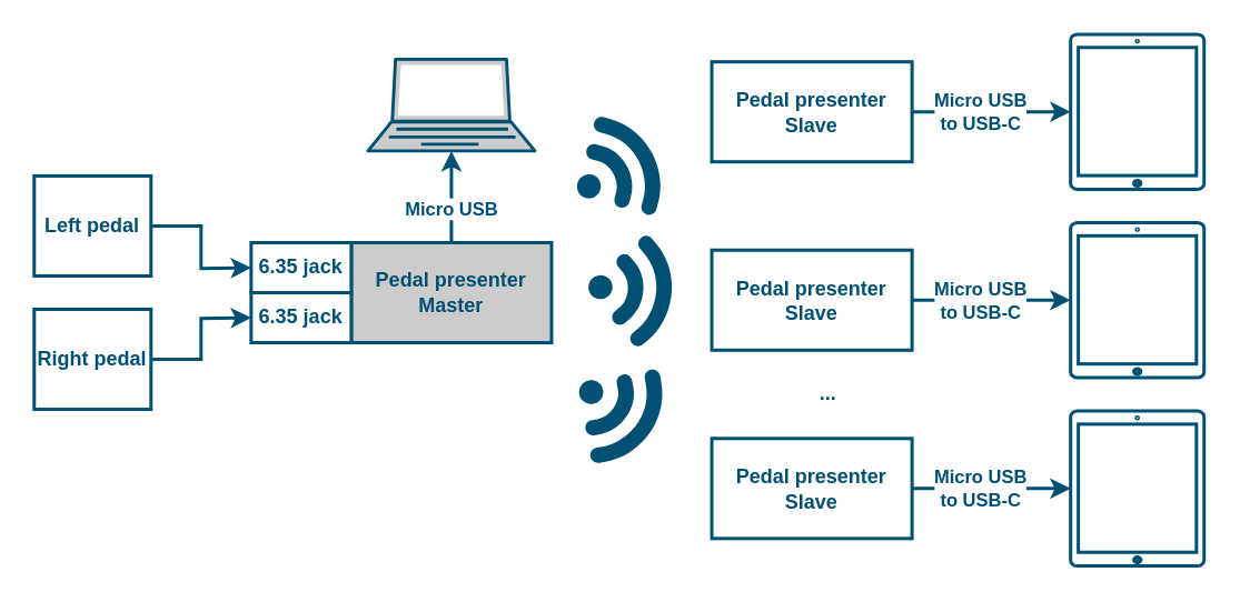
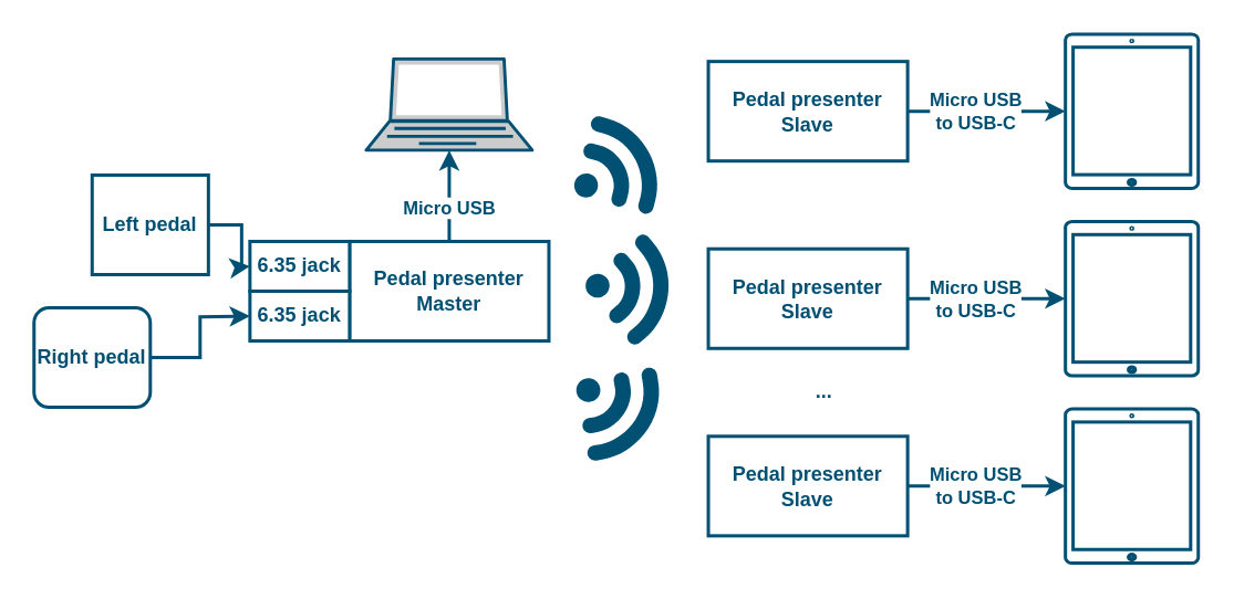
- <mxCell id="11" value="Left pedal" style="rounded=0;whiteSpace=wrap;html=1;fontColor=#005073;strokeWidth=2;fontStyle=1;strokeColor=#005073;" parent="1" vertex="1"><mxGeometry x="20" y="105" width="70" height="60" as="geometry" /></mxCell>
+ <mxCell id="11" value="Left pedal" style="rounded=0;whiteSpace=wrap;html=1;fontColor=#005073;strokeWidth=2;fontStyle=1;strokeColor=#005073;" parent="1" vertex="1"><mxGeometry x="55" y="105" width="70" height="60" as="geometry" /></mxCell>
- <mxCell id="4" value="Pedal presenter&lt;br&gt;Master" style="rounded=0;whiteSpace=wrap;html=1;strokeColor=#005073;fontColor=#005073;strokeWidth=2;fontStyle=1;fillColor=#cccccc;" parent="1" vertex="1"><mxGeometry x="210" y="145" width="120" height="60" as="geometry" /></mxCell>
+ <mxCell id="4" value="Pedal presenter&lt;br&gt;Master" style="rounded=0;whiteSpace=wrap;html=1;strokeColor=#005073;fontColor=#005073;strokeWidth=2;fontStyle=1" parent="1" vertex="1"><mxGeometry x="210" y="145" width="120" height="60" as="geometry" /></mxCell>
- <mxCell id="13" value="Right pedal" style="rounded=0;whiteSpace=wrap;html=1;fontColor=#005073;strokeWidth=2;fontStyle=1;strokeColor=#005073;" parent="1" vertex="1"><mxGeometry x="20" y="185" width="70" height="60" as="geometry" /></mxCell>
+ <mxCell id="13" value="Right pedal" style="whiteSpace=wrap;html=1;fontColor=#005073;strokeWidth=2;fontStyle=1;strokeColor=#005073;rounded=1;" parent="1" vertex="1"><mxGeometry x="20" y="185" width="70" height="60" as="geometry" /></mxCell>
